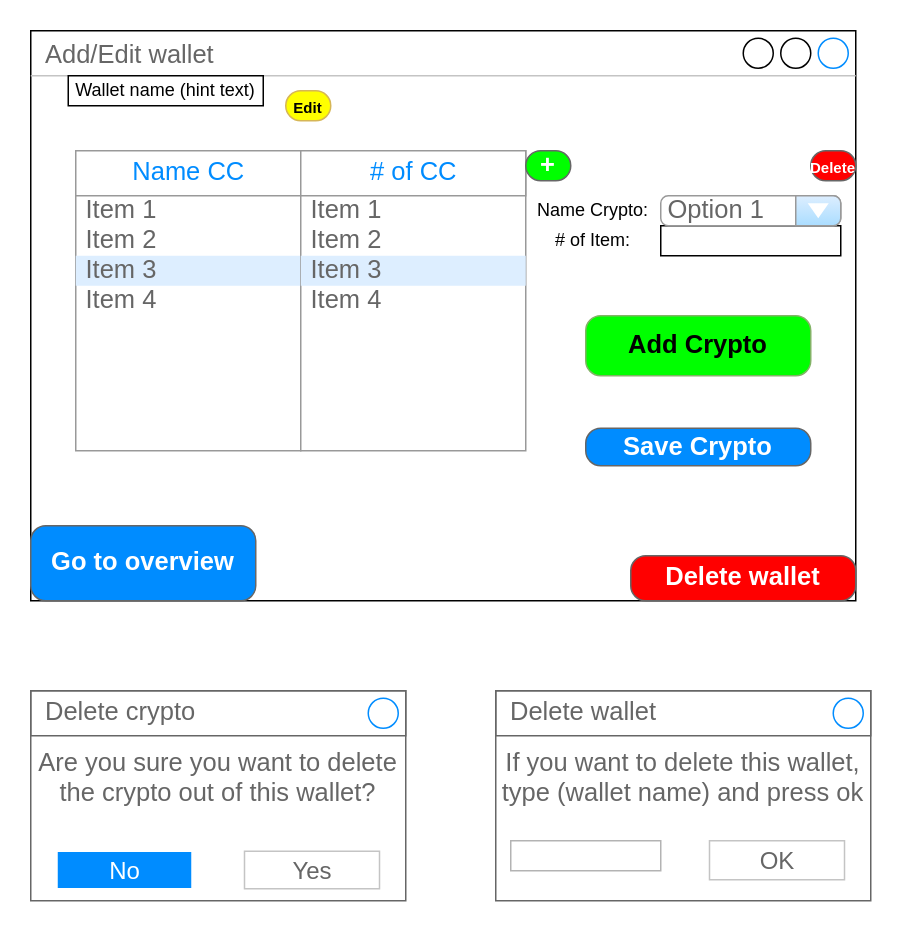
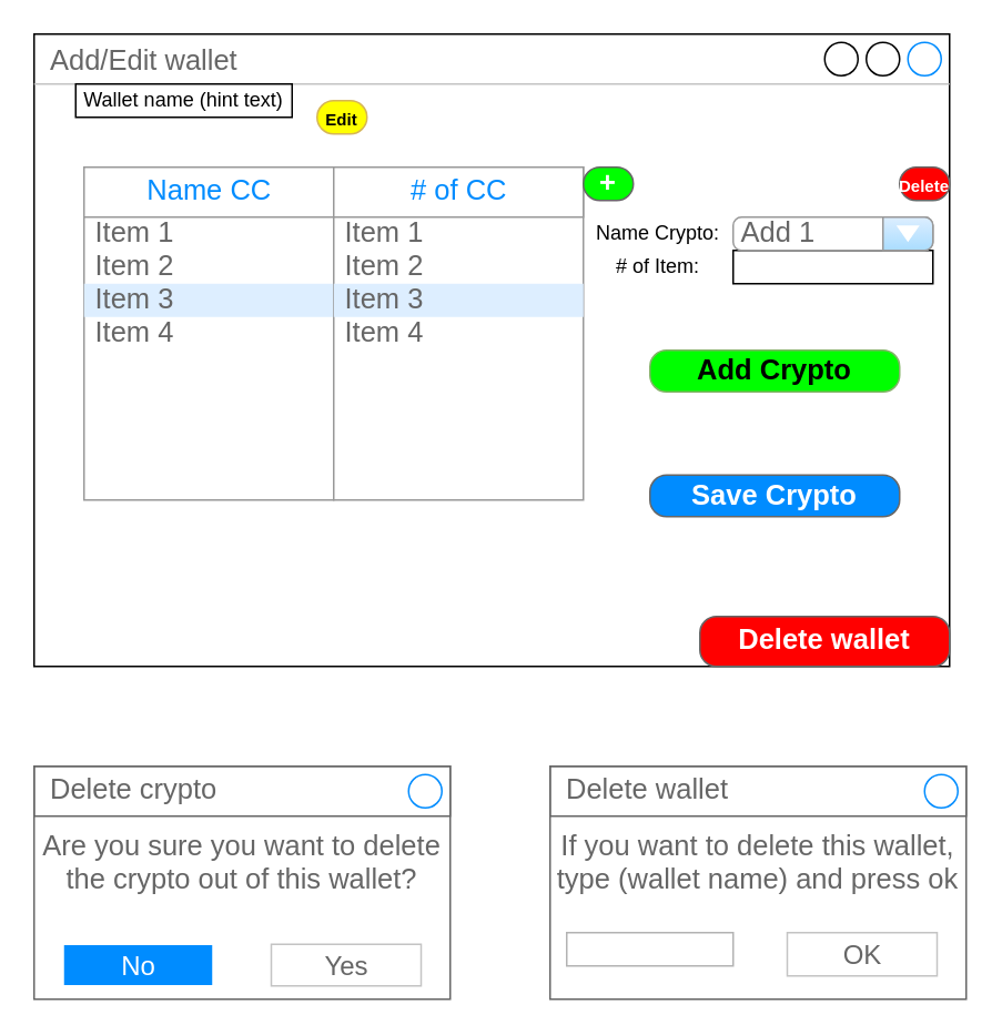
- <mxCell id="36" value="Option 1" style="strokeWidth=1;shadow=0;dashed=0;align=center;html=1;shape=mxgraph.mockup.forms.comboBox;strokeColor=#999999;fillColor=#ddeeff;align=left;fillColor2=#aaddff;mainText=;fontColor=#666666;fontSize=17;spacingLeft=3;" vertex="1" parent="1"><mxGeometry x="440" y="130" width="120" height="20" as="geometry" /></mxCell>
+ <mxCell id="36" value="Add 1" style="strokeWidth=1;shadow=0;dashed=0;align=center;html=1;shape=mxgraph.mockup.forms.comboBox;strokeColor=#999999;fillColor=#ddeeff;align=left;fillColor2=#aaddff;mainText=;fontColor=#666666;fontSize=17;spacingLeft=3;" vertex="1" parent="1"><mxGeometry x="440" y="130" width="120" height="20" as="geometry" /></mxCell>
- <mxCell id="35" value="Add Crypto" style="strokeWidth=1;shadow=0;dashed=0;align=center;html=1;shape=mxgraph.mockup.buttons.button;strokeColor=#82b366;mainText=;buttonStyle=round;fontSize=17;fontStyle=1;whiteSpace=wrap;fillColor=#00FF00;" parent="1" vertex="1"><mxGeometry x="390" y="210" width="150" height="40" as="geometry" /></mxCell>
+ <mxCell id="35" value="Add Crypto" style="strokeWidth=1;shadow=0;dashed=0;align=center;html=1;shape=mxgraph.mockup.buttons.button;strokeColor=#82b366;mainText=;buttonStyle=round;fontSize=17;fontStyle=1;whiteSpace=wrap;fillColor=#00FF00;" parent="1" vertex="1"><mxGeometry x="390" y="210" width="150" height="25" as="geometry" /></mxCell>
- <mxCell id="24" value="Go to overview" style="strokeWidth=1;shadow=0;dashed=0;align=center;html=1;shape=mxgraph.mockup.buttons.button;strokeColor=#666666;fontColor=#ffffff;mainText=;buttonStyle=round;fontSize=17;fontStyle=1;fillColor=#008cff;whiteSpace=wrap;" parent="1" vertex="1"><mxGeometry y="350" width="150" height="50" as="geometry" x="20" /></mxCell>
